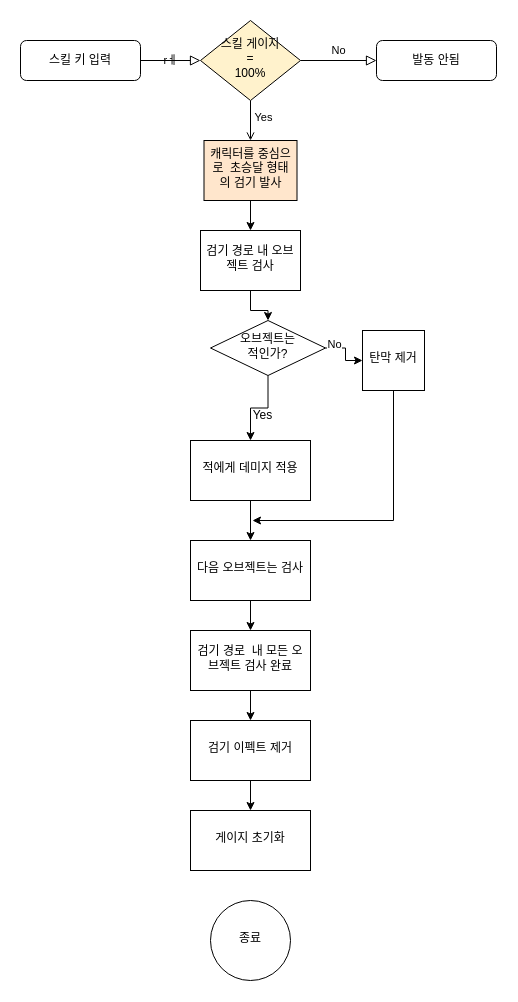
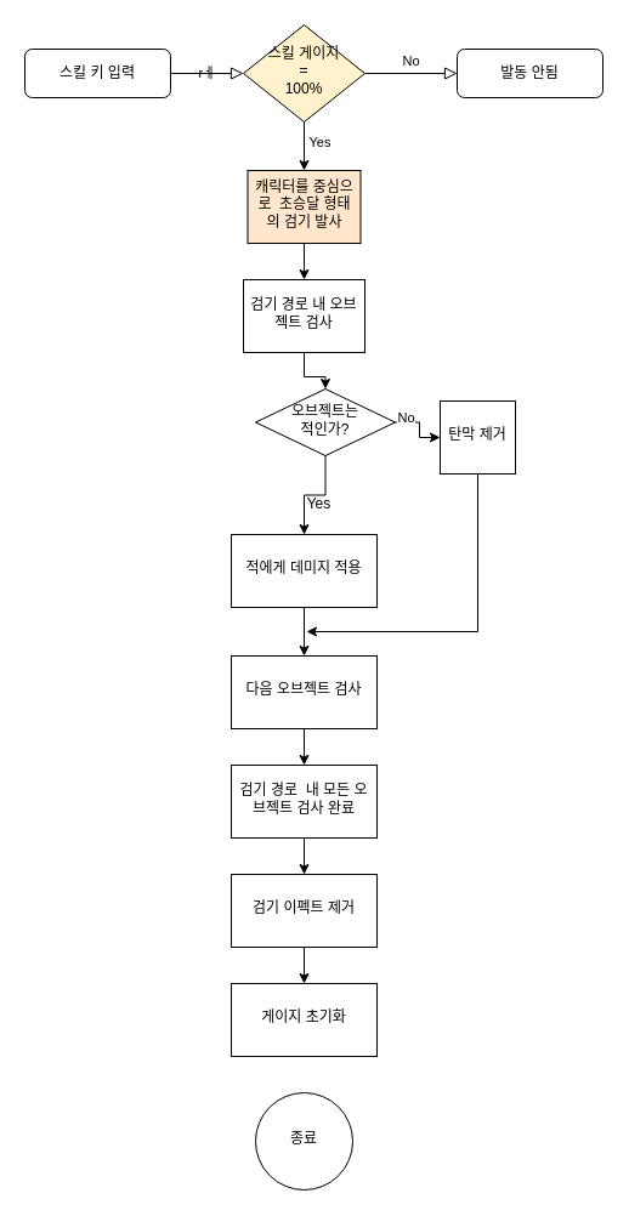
- <mxCell id="5" value="" style="edgeStyle=orthogonalEdgeStyle;rounded=0;orthogonalLoop=1;jettySize=auto;html=1;endArrow=open;" edge="1" parent="1" source="7" target="10"><mxGeometry relative="1" as="geometry" /></mxCell>
+ <mxCell id="5" value="" style="edgeStyle=orthogonalEdgeStyle;rounded=0;orthogonalLoop=1;jettySize=auto;html=1;" edge="1" parent="1" source="7" target="10"><mxGeometry relative="1" as="geometry" /></mxCell>
- <mxCell id="23" value="다음 오브젝트는 검사" style="whiteSpace=wrap;html=1;shadow=0;strokeWidth=1;spacing=6;spacingTop=-4;" vertex="1" parent="1"><mxGeometry x="190" y="540" width="120" height="60" as="geometry" /></mxCell>
+ <mxCell id="23" value="다음 오브젝트 검사" style="whiteSpace=wrap;html=1;shadow=0;strokeWidth=1;spacing=6;spacingTop=-4;" vertex="1" parent="1"><mxGeometry x="190" y="540" width="120" height="60" as="geometry" /></mxCell>
